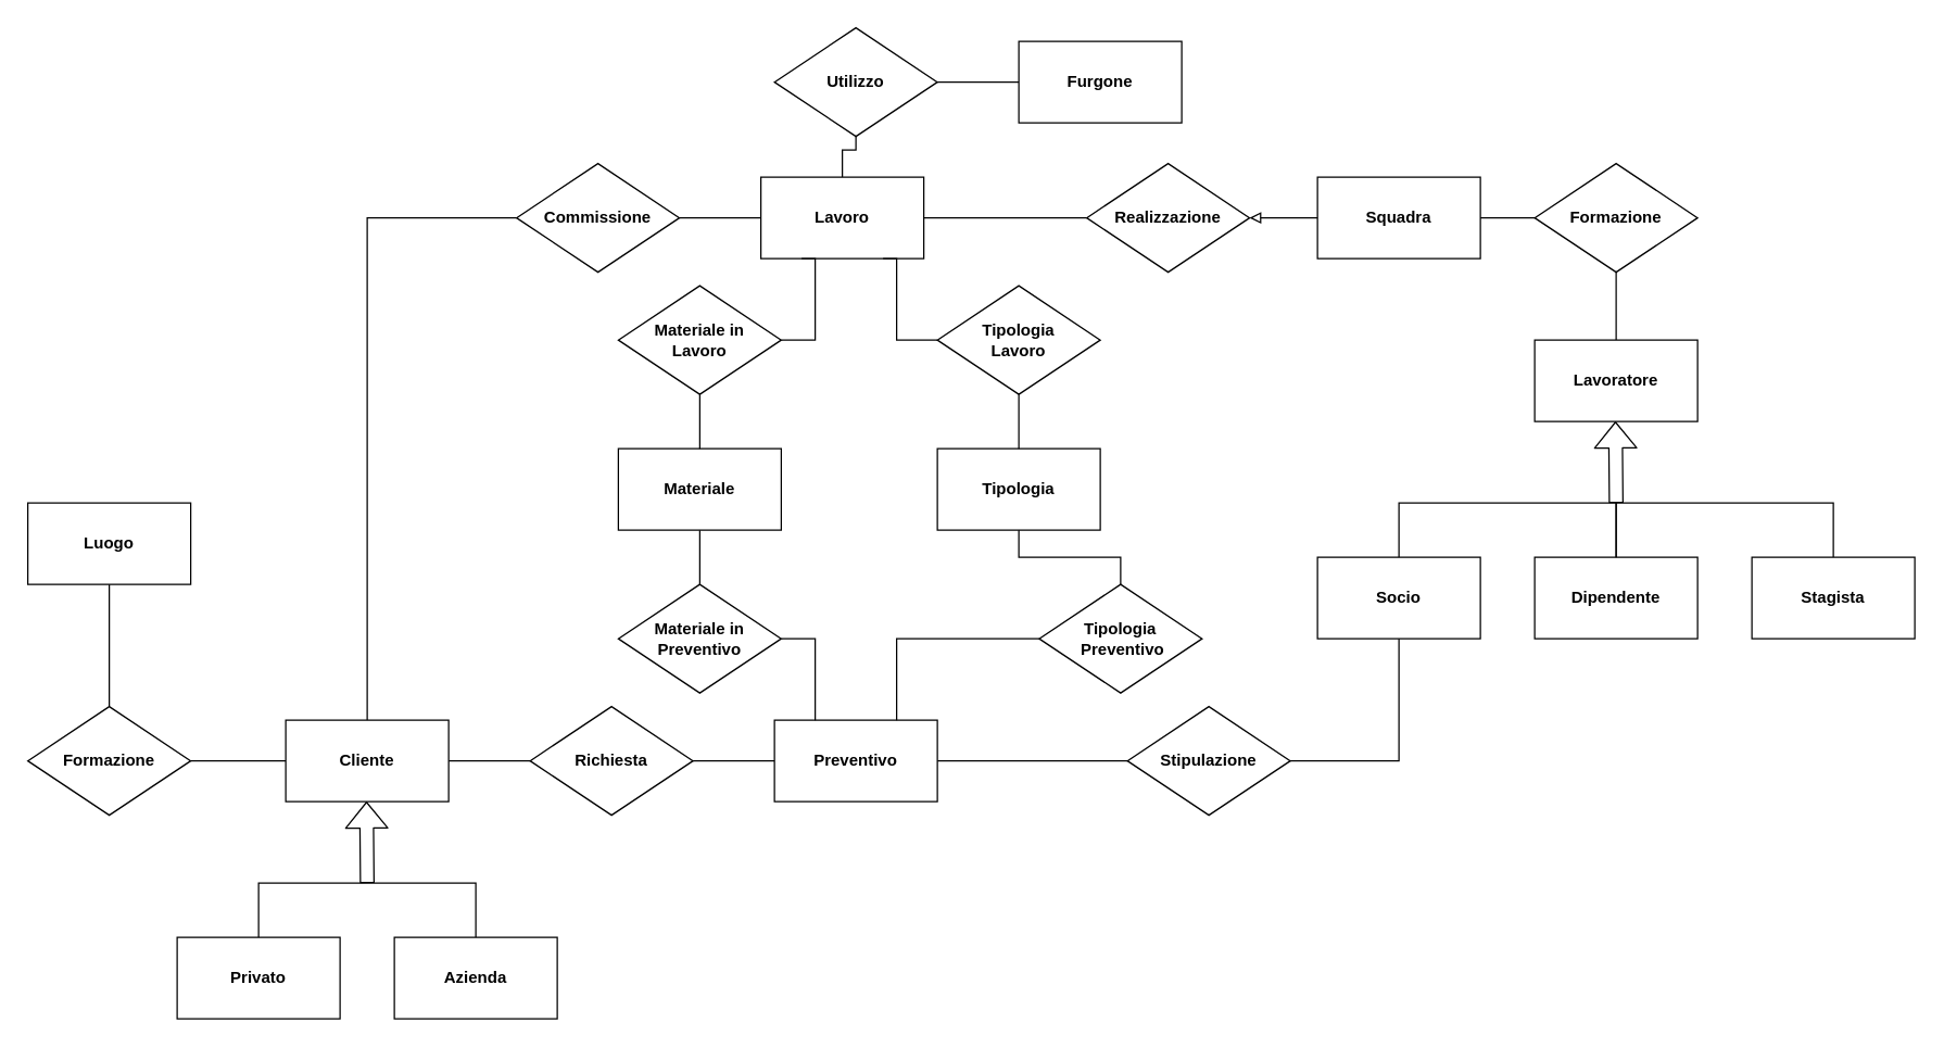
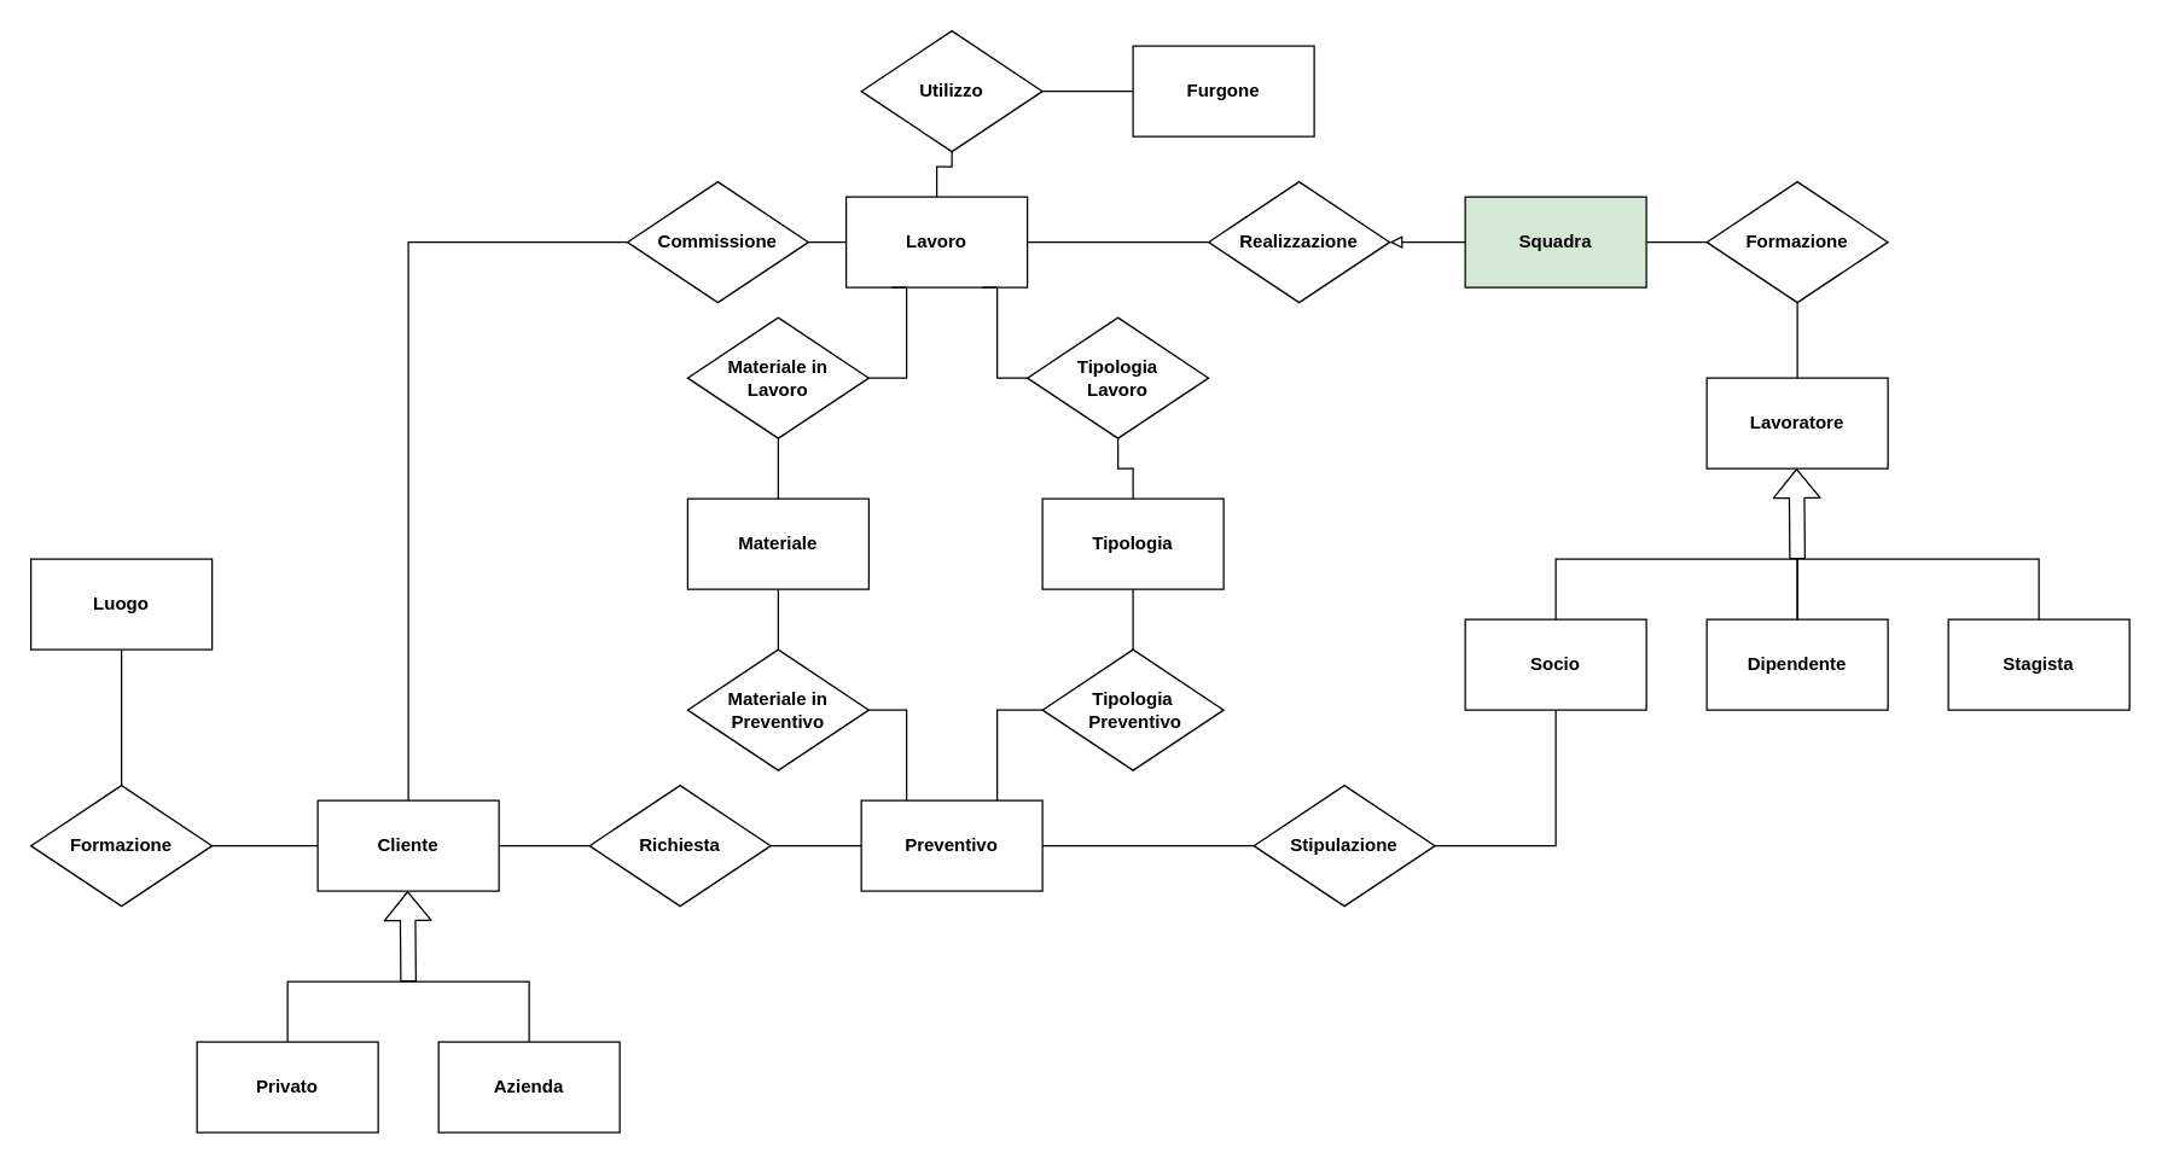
- <mxCell id="30" value="&lt;b&gt;Commissione&lt;/b&gt;" style="rhombus;whiteSpace=wrap;html=1;" vertex="1" parent="1"><mxGeometry x="380" y="120" width="120" height="80" as="geometry" /></mxCell>
+ <mxCell id="30" value="&lt;b&gt;Commissione&lt;/b&gt;" style="rhombus;whiteSpace=wrap;html=1;" vertex="1" parent="1"><mxGeometry x="415" y="120" width="120" height="80" as="geometry" /></mxCell>
- <mxCell id="21" value="&lt;b&gt;Squadra&lt;/b&gt;" style="rounded=0;whiteSpace=wrap;html=1;" vertex="1" parent="1"><mxGeometry x="970" y="130" width="120" height="60" as="geometry" /></mxCell>
+ <mxCell id="21" value="&lt;b&gt;Squadra&lt;/b&gt;" style="rounded=0;whiteSpace=wrap;html=1;fillColor=#d5e8d4;" vertex="1" parent="1"><mxGeometry x="970" y="130" width="120" height="60" as="geometry" /></mxCell>
- <mxCell id="45" value="&lt;b&gt;Tipologia&lt;br&gt;Lavoro&lt;/b&gt;" style="rhombus;whiteSpace=wrap;html=1;" vertex="1" parent="1"><mxGeometry x="690" y="210" width="120" height="80" as="geometry" /></mxCell>
+ <mxCell id="45" value="&lt;b&gt;Tipologia&lt;br&gt;Lavoro&lt;/b&gt;" style="rhombus;whiteSpace=wrap;html=1;" vertex="1" parent="1"><mxGeometry x="680" y="210" width="120" height="80" as="geometry" /></mxCell>
- <mxCell id="50" value="&lt;b&gt;Tipologia&lt;br&gt;&amp;nbsp;Preventivo&lt;/b&gt;" style="rhombus;whiteSpace=wrap;html=1;" vertex="1" parent="1"><mxGeometry x="765" y="430" width="120" height="80" as="geometry" /></mxCell>
+ <mxCell id="50" value="&lt;b&gt;Tipologia&lt;br&gt;&amp;nbsp;Preventivo&lt;/b&gt;" style="rhombus;whiteSpace=wrap;html=1;" vertex="1" parent="1"><mxGeometry x="690" y="430" width="120" height="80" as="geometry" /></mxCell>
